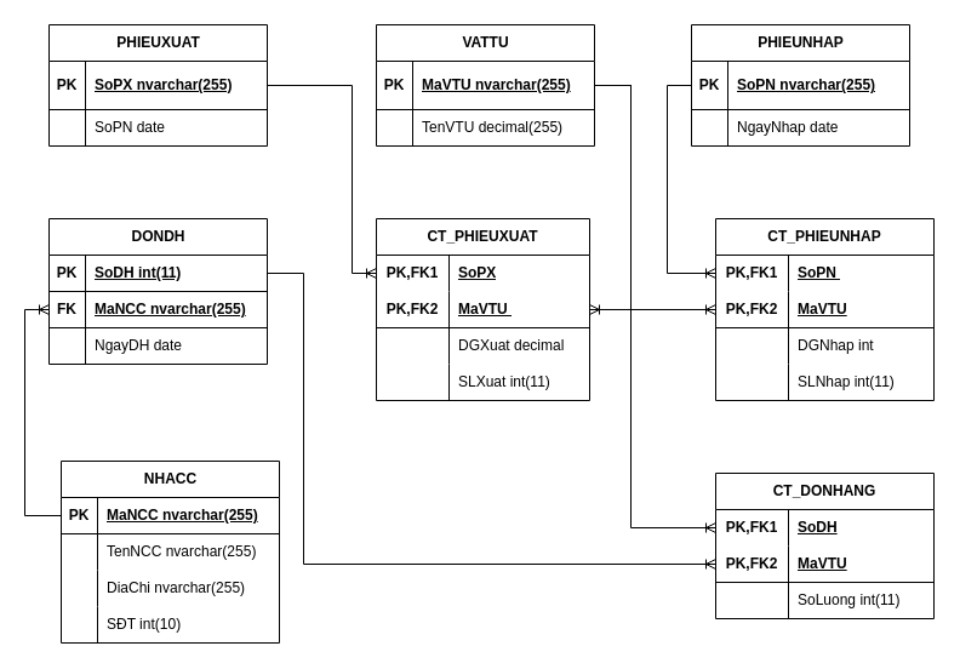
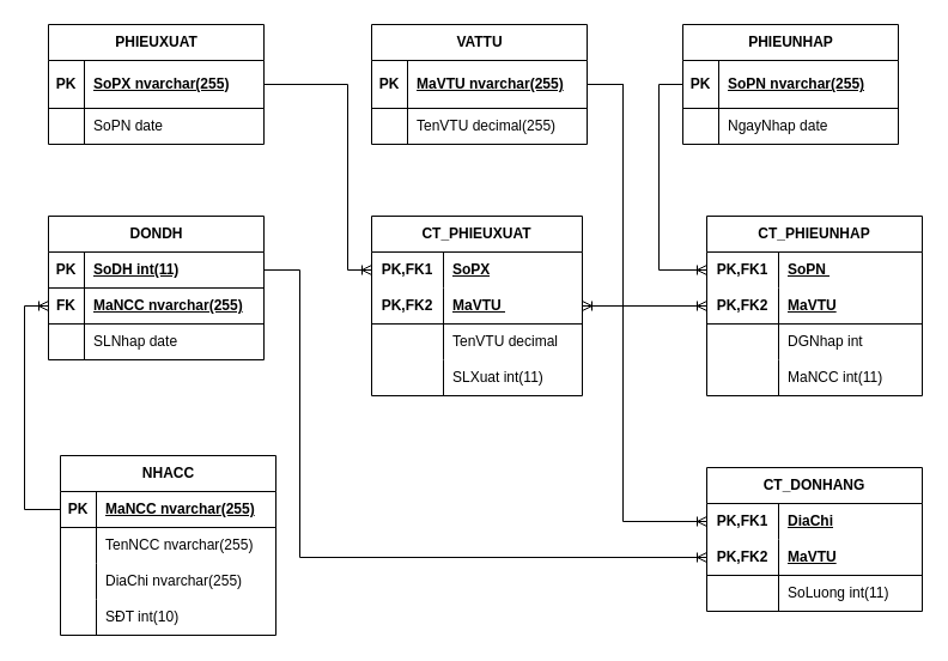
- <mxCell id="32" value="NgayDH date" style="shape=partialRectangle;connectable=0;fillColor=none;top=0;left=0;bottom=0;right=0;align=left;spacingLeft=6;overflow=hidden;whiteSpace=wrap;html=1;" vertex="1" parent="30"><mxGeometry x="30" width="150" height="30" as="geometry"><mxRectangle width="150" height="30" as="alternateBounds" /></mxGeometry></mxCell>
+ <mxCell id="32" value="SLNhap date" style="shape=partialRectangle;connectable=0;fillColor=none;top=0;left=0;bottom=0;right=0;align=left;spacingLeft=6;overflow=hidden;whiteSpace=wrap;html=1;" vertex="1" parent="30"><mxGeometry x="30" width="150" height="30" as="geometry"><mxRectangle width="150" height="30" as="alternateBounds" /></mxGeometry></mxCell>
- <mxCell id="55" value="DGXuat decimal&amp;nbsp;" style="shape=partialRectangle;connectable=0;fillColor=none;top=0;left=0;bottom=0;right=0;align=left;spacingLeft=6;overflow=hidden;html=1;whiteSpace=wrap;" vertex="1" parent="53"><mxGeometry x="60" width="116" height="30" as="geometry"><mxRectangle width="116" height="30" as="alternateBounds" /></mxGeometry></mxCell>
+ <mxCell id="55" value="TenVTU decimal&amp;nbsp;" style="shape=partialRectangle;connectable=0;fillColor=none;top=0;left=0;bottom=0;right=0;align=left;spacingLeft=6;overflow=hidden;html=1;whiteSpace=wrap;" vertex="1" parent="53"><mxGeometry x="60" width="116" height="30" as="geometry"><mxRectangle width="116" height="30" as="alternateBounds" /></mxGeometry></mxCell>
- <mxCell id="71" value="SLNhap int(11)" style="shape=partialRectangle;connectable=0;fillColor=none;top=0;left=0;bottom=0;right=0;align=left;spacingLeft=6;overflow=hidden;html=1;whiteSpace=wrap;" vertex="1" parent="69"><mxGeometry x="60" width="120" height="30" as="geometry"><mxRectangle width="120" height="30" as="alternateBounds" /></mxGeometry></mxCell>
+ <mxCell id="71" value="MaNCC int(11)" style="shape=partialRectangle;connectable=0;fillColor=none;top=0;left=0;bottom=0;right=0;align=left;spacingLeft=6;overflow=hidden;html=1;whiteSpace=wrap;" vertex="1" parent="69"><mxGeometry x="60" width="120" height="30" as="geometry"><mxRectangle width="120" height="30" as="alternateBounds" /></mxGeometry></mxCell>
- <mxCell id="75" value="SoDH" style="shape=partialRectangle;connectable=0;fillColor=none;top=0;left=0;bottom=0;right=0;align=left;spacingLeft=6;fontStyle=5;overflow=hidden;html=1;whiteSpace=wrap;" vertex="1" parent="73"><mxGeometry x="60" width="120" height="30" as="geometry"><mxRectangle width="120" height="30" as="alternateBounds" /></mxGeometry></mxCell>
+ <mxCell id="75" value="DiaChi" style="shape=partialRectangle;connectable=0;fillColor=none;top=0;left=0;bottom=0;right=0;align=left;spacingLeft=6;fontStyle=5;overflow=hidden;html=1;whiteSpace=wrap;" vertex="1" parent="73"><mxGeometry x="60" width="120" height="30" as="geometry"><mxRectangle width="120" height="30" as="alternateBounds" /></mxGeometry></mxCell>
